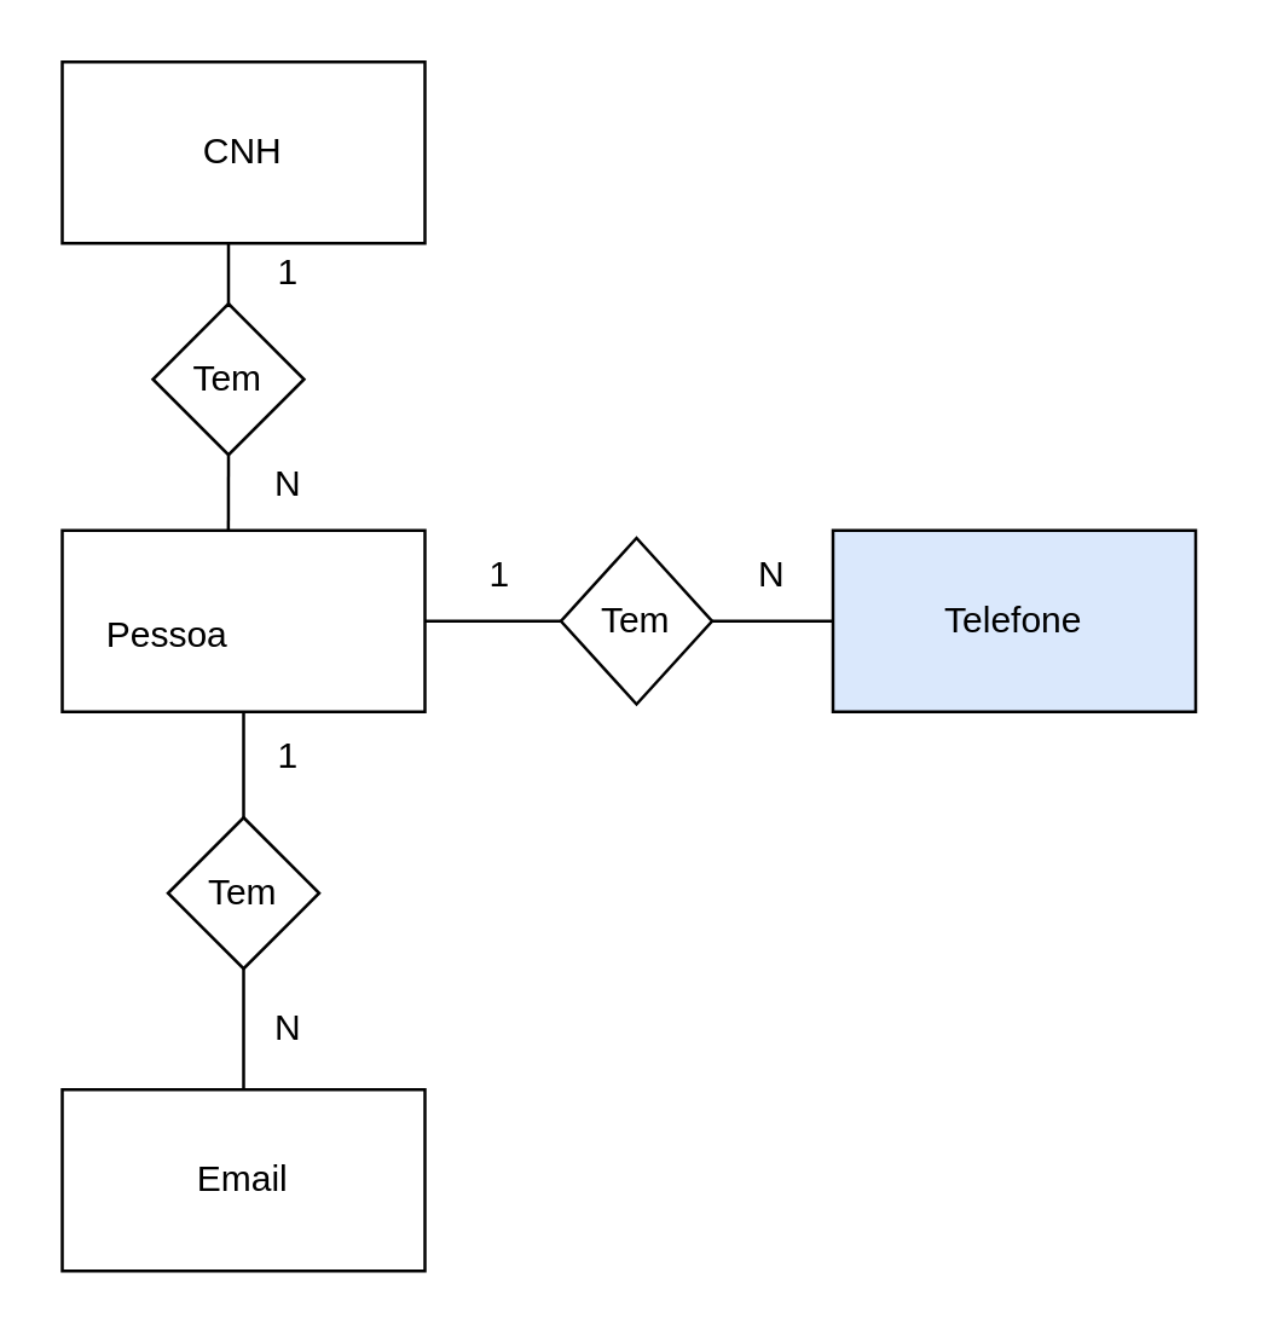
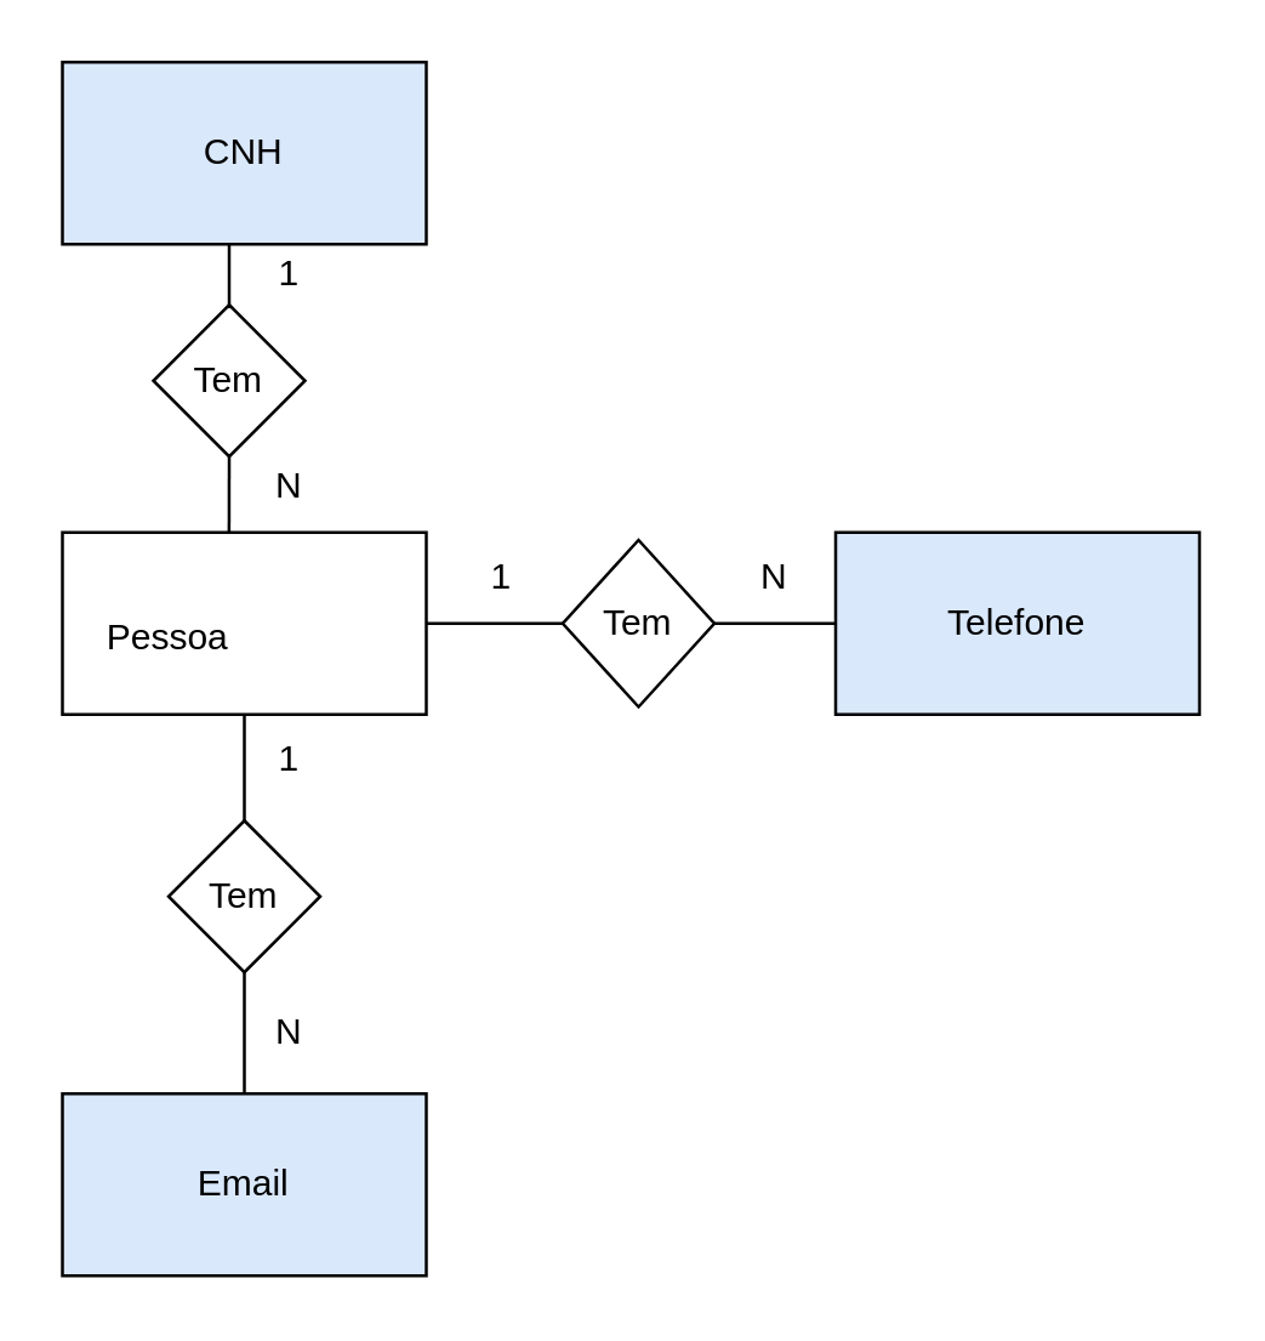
- <mxCell id="4" value="CNH" style="rounded=0;whiteSpace=wrap;html=1;" vertex="1" parent="1"><mxGeometry x="20" y="20" width="120" height="60" as="geometry" /></mxCell>
+ <mxCell id="4" value="CNH" style="rounded=0;whiteSpace=wrap;html=1;fillColor=#dae8fc;" vertex="1" parent="1"><mxGeometry x="20" y="20" width="120" height="60" as="geometry" /></mxCell>
- <mxCell id="5" value="Email" style="rounded=0;whiteSpace=wrap;html=1;" vertex="1" parent="1"><mxGeometry x="20" y="360" width="120" height="60" as="geometry" /></mxCell>
+ <mxCell id="5" value="Email" style="rounded=0;whiteSpace=wrap;html=1;fillColor=#dae8fc;" vertex="1" parent="1"><mxGeometry x="20" y="360" width="120" height="60" as="geometry" /></mxCell>
